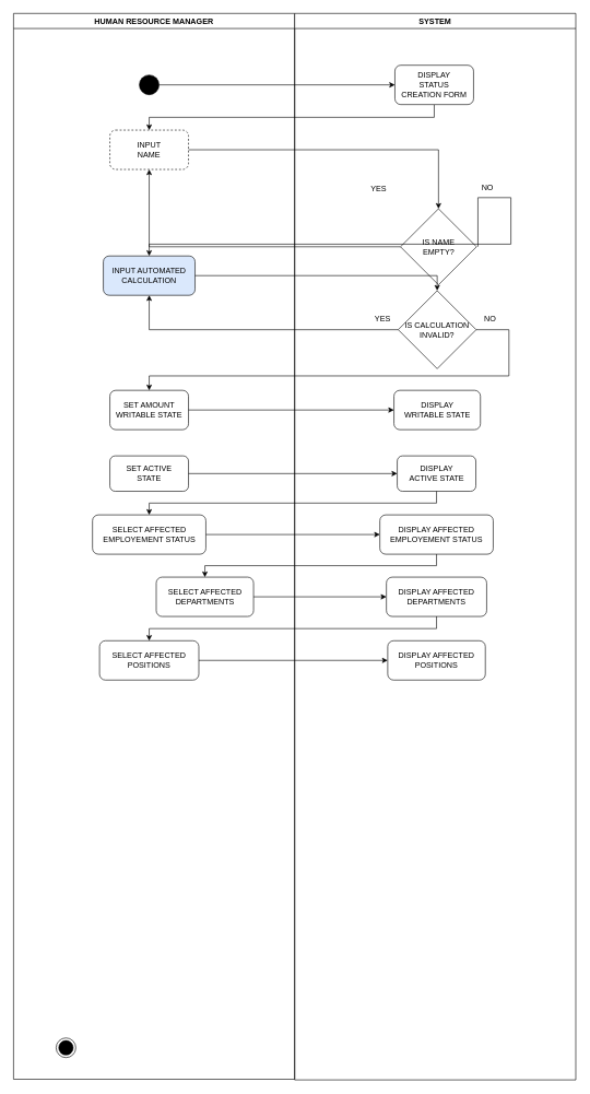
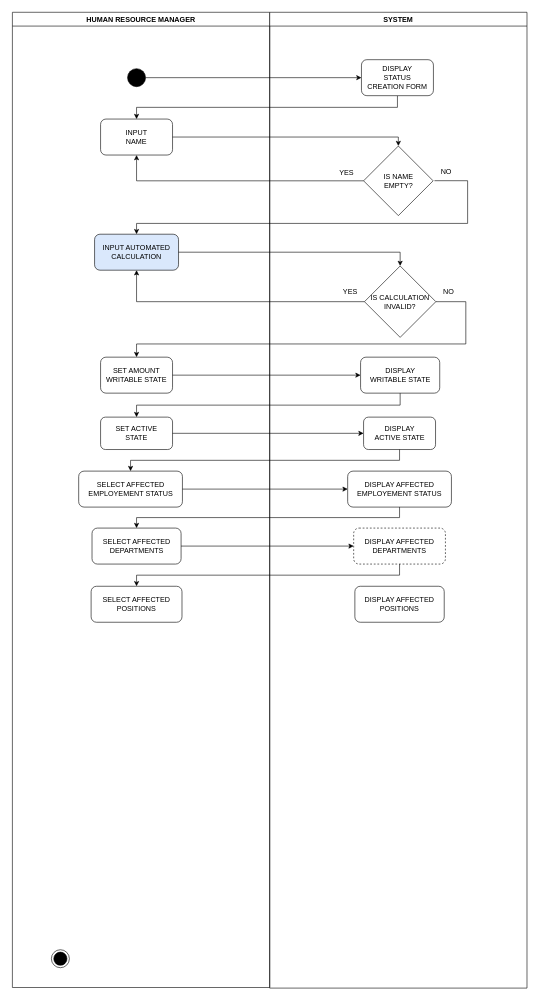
- <mxCell id="5" value="INPUT&lt;br&gt;NAME" style="rounded=1;whiteSpace=wrap;html=1;dashed=1;" vertex="1" parent="2"><mxGeometry x="147" y="178" width="120" height="60" as="geometry" /></mxCell>
+ <mxCell id="5" value="INPUT&lt;br&gt;NAME" style="rounded=1;whiteSpace=wrap;html=1;" vertex="1" parent="2"><mxGeometry x="147" y="178" width="120" height="60" as="geometry" /></mxCell>
- <mxCell id="13" value="IS NAME&lt;br&gt;EMPTY?" style="rhombus;whiteSpace=wrap;html=1;" vertex="1" parent="12"><mxGeometry x="161.5" y="298" width="116" height="116" as="geometry" /></mxCell>
+ <mxCell id="13" value="IS NAME&lt;br&gt;EMPTY?" style="rhombus;whiteSpace=wrap;html=1;" vertex="1" parent="12"><mxGeometry x="156.5" y="223" width="116" height="116" as="geometry" /></mxCell>
+ <mxCell id="34" style="edgeStyle=orthogonalEdgeStyle;rounded=0;html=1;exitX=0.5;exitY=1;exitDx=0;exitDy=0;entryX=0.5;entryY=0;entryDx=0;entryDy=0;" edge="1" parent="1" source="16" target="8"><mxGeometry relative="1" as="geometry" /></mxCell>
- <mxCell id="9" value="SELECT AFFECTED&lt;br&gt;EMPLOYEMENT STATUS" style="rounded=1;whiteSpace=wrap;html=1;" vertex="1" parent="2"><mxGeometry x="120.5" y="765" width="173" height="60" as="geometry" /></mxCell>
+ <mxCell id="9" value="SELECT AFFECTED&lt;br&gt;EMPLOYEMENT STATUS" style="rounded=1;whiteSpace=wrap;html=1;" vertex="1" parent="2"><mxGeometry x="110.5" y="765" width="173" height="60" as="geometry" /></mxCell>
- <mxCell id="10" value="SELECT AFFECTED&lt;br&gt;DEPARTMENTS" style="rounded=1;whiteSpace=wrap;html=1;" vertex="1" parent="2"><mxGeometry x="217.75" y="860" width="148.5" height="60" as="geometry" /></mxCell>
+ <mxCell id="10" value="SELECT AFFECTED&lt;br&gt;DEPARTMENTS" style="rounded=1;whiteSpace=wrap;html=1;" vertex="1" parent="2"><mxGeometry x="132.75" y="860" width="148.5" height="60" as="geometry" /></mxCell>
- <mxCell id="19" value="DISPLAY AFFECTED&lt;br&gt;DEPARTMENTS" style="rounded=1;whiteSpace=wrap;html=1;" vertex="1" parent="12"><mxGeometry x="140" y="860" width="153" height="60" as="geometry" /></mxCell>
+ <mxCell id="19" value="DISPLAY AFFECTED&lt;br&gt;DEPARTMENTS" style="rounded=1;whiteSpace=wrap;html=1;dashed=1;" vertex="1" parent="12"><mxGeometry x="140" y="860" width="153" height="60" as="geometry" /></mxCell>
- <mxCell id="41" style="edgeStyle=orthogonalEdgeStyle;rounded=0;html=1;exitX=1;exitY=0.5;exitDx=0;exitDy=0;entryX=0;entryY=0.5;entryDx=0;entryDy=0;" edge="1" source="11" target="20" parent="1"><mxGeometry relative="1" as="geometry" /></mxCell>
